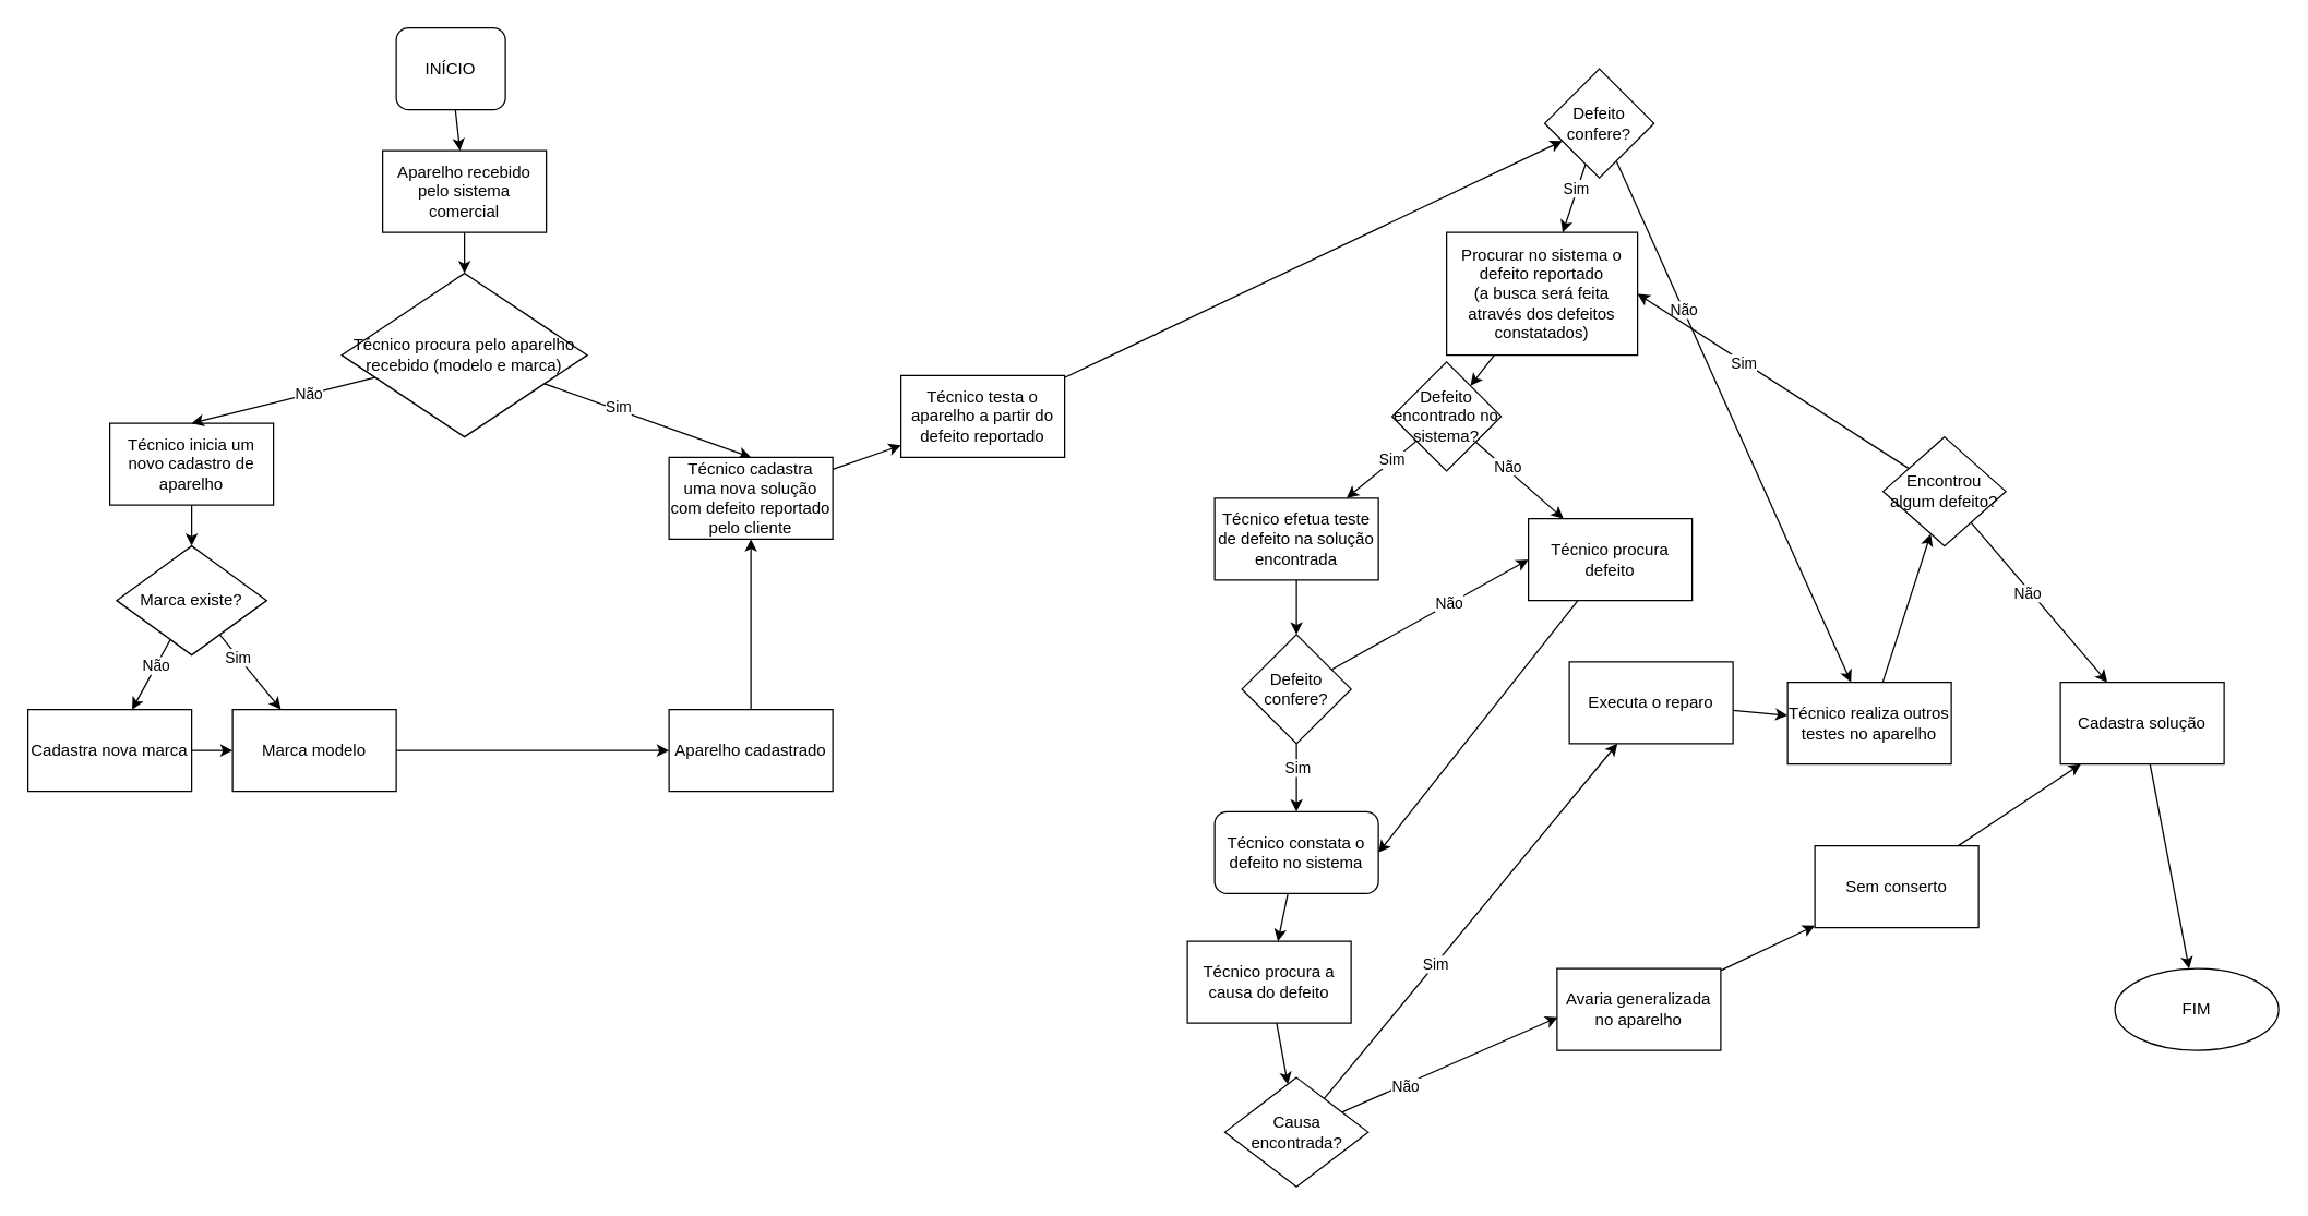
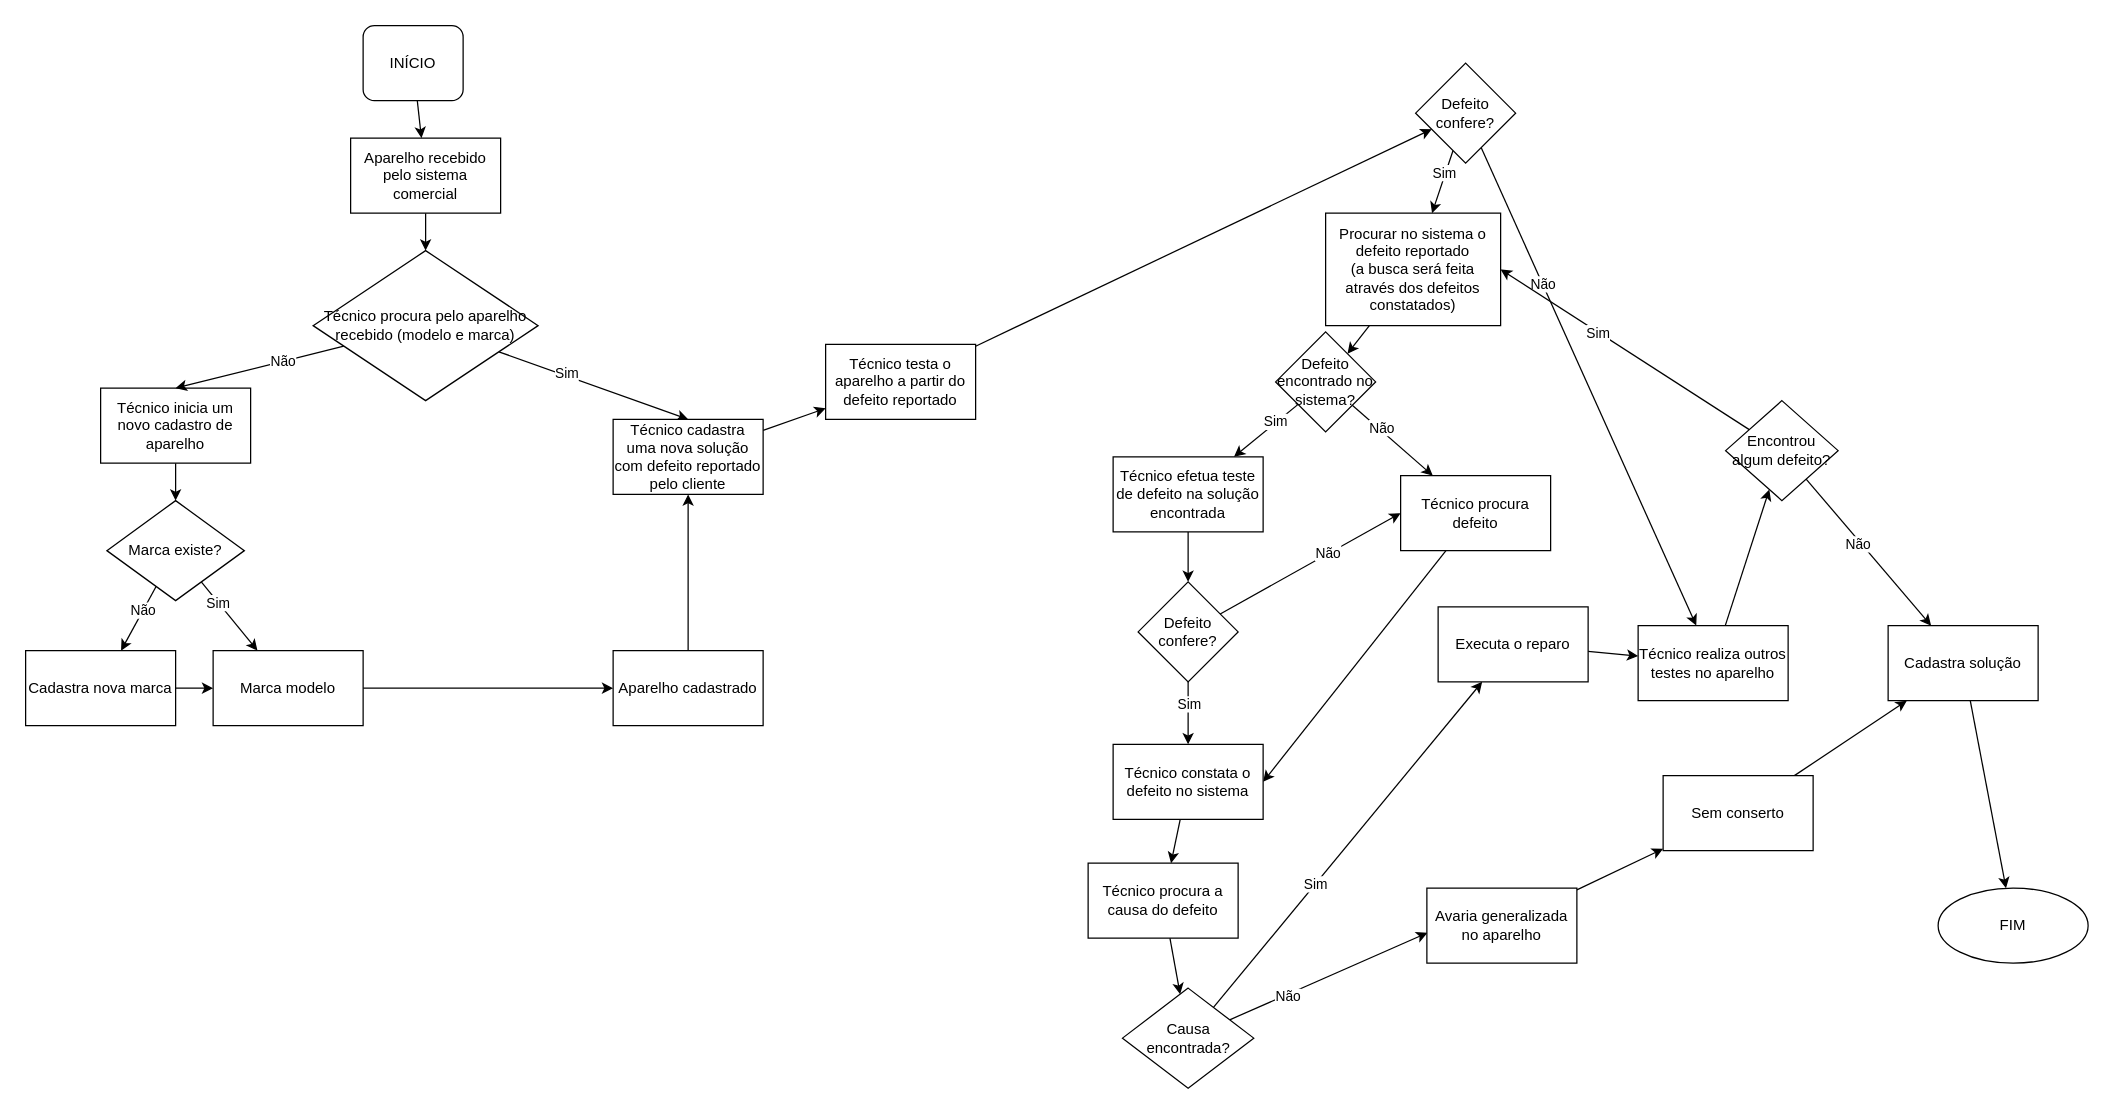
- <mxCell id="60" value="Técnico constata o defeito no sistema" style="whiteSpace=wrap;html=1;rounded=1;" vertex="1" parent="1"><mxGeometry x="890" y="595" width="120" height="60" as="geometry" /></mxCell>
+ <mxCell id="60" value="Técnico constata o defeito no sistema" style="whiteSpace=wrap;html=1;rounded=0;" vertex="1" parent="1"><mxGeometry x="890" y="595" width="120" height="60" as="geometry" /></mxCell>
